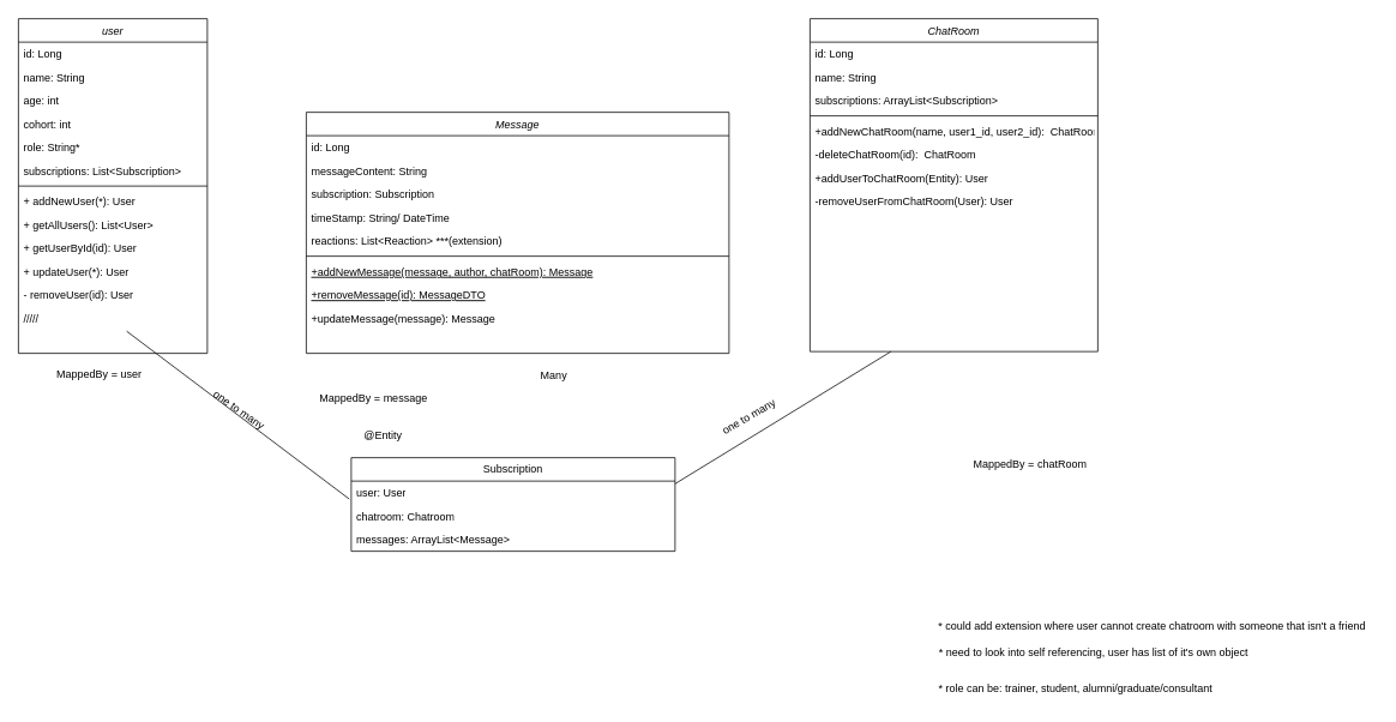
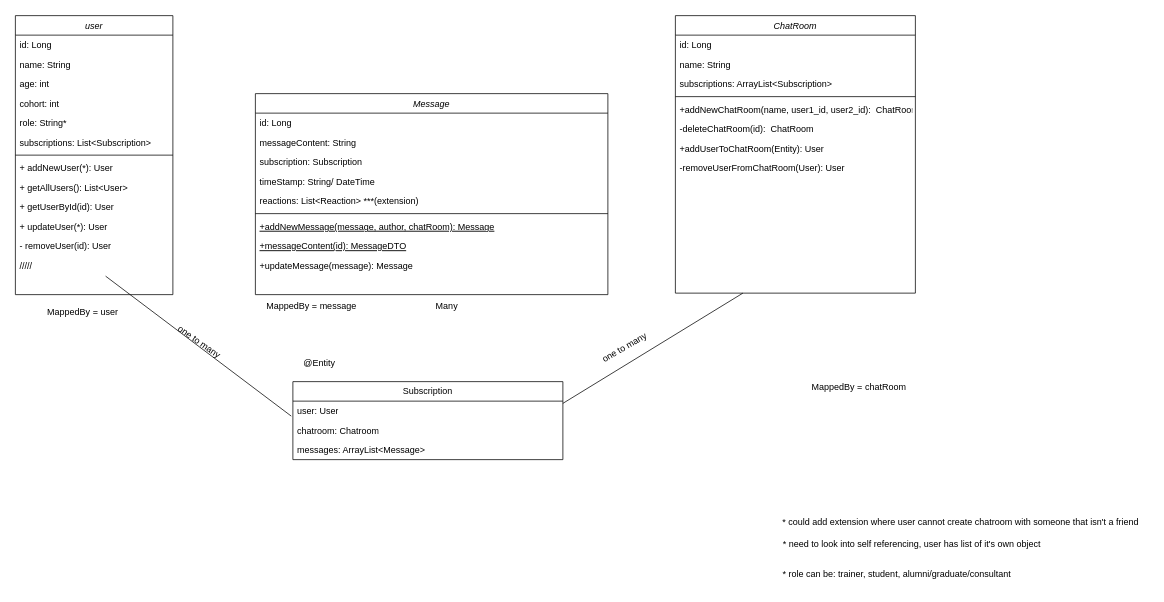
- <mxCell id="24" value="+removeMessage(id): MessageDTO" style="text;align=left;verticalAlign=top;spacingLeft=4;spacingRight=4;overflow=hidden;rotatable=0;points=[[0,0.5],[1,0.5]];portConstraint=eastwest;fontStyle=4" parent="16" vertex="1"><mxGeometry y="190" width="470" height="26" as="geometry" /></mxCell>
+ <mxCell id="24" value="+messageContent(id): MessageDTO" style="text;align=left;verticalAlign=top;spacingLeft=4;spacingRight=4;overflow=hidden;rotatable=0;points=[[0,0.5],[1,0.5]];portConstraint=eastwest;fontStyle=4" parent="16" vertex="1"><mxGeometry y="190" width="470" height="26" as="geometry" /></mxCell>
- <mxCell id="46" value="Many" style="text;html=1;align=center;verticalAlign=middle;resizable=0;points=[];autosize=1;strokeColor=none;fillColor=none;" parent="1" vertex="1"><mxGeometry x="590" y="402" width="50" height="30" as="geometry" /></mxCell>
+ <mxCell id="46" value="Many" style="text;html=1;align=center;verticalAlign=middle;resizable=0;points=[];autosize=1;strokeColor=none;fillColor=none;" parent="1" vertex="1"><mxGeometry x="570" y="392" width="50" height="30" as="geometry" /></mxCell>
- <mxCell id="50" value="MappedBy = message" style="text;html=1;strokeColor=none;fillColor=none;align=center;verticalAlign=middle;whiteSpace=wrap;rounded=0;" parent="1" vertex="1"><mxGeometry x="340" y="427" width="150" height="30" as="geometry" /></mxCell>
+ <mxCell id="50" value="MappedBy = message" style="text;html=1;strokeColor=none;fillColor=none;align=center;verticalAlign=middle;whiteSpace=wrap;rounded=0;" parent="1" vertex="1"><mxGeometry x="340" y="392" width="150" height="30" as="geometry" /></mxCell>
